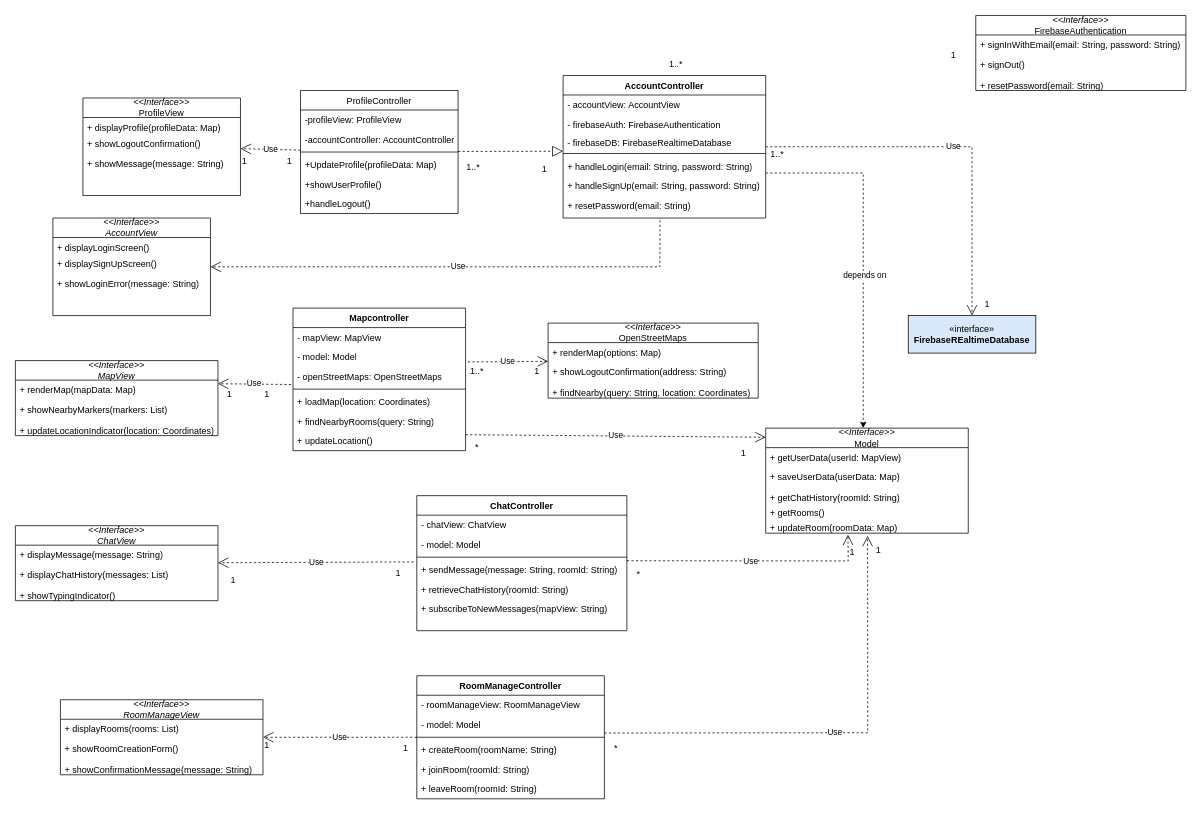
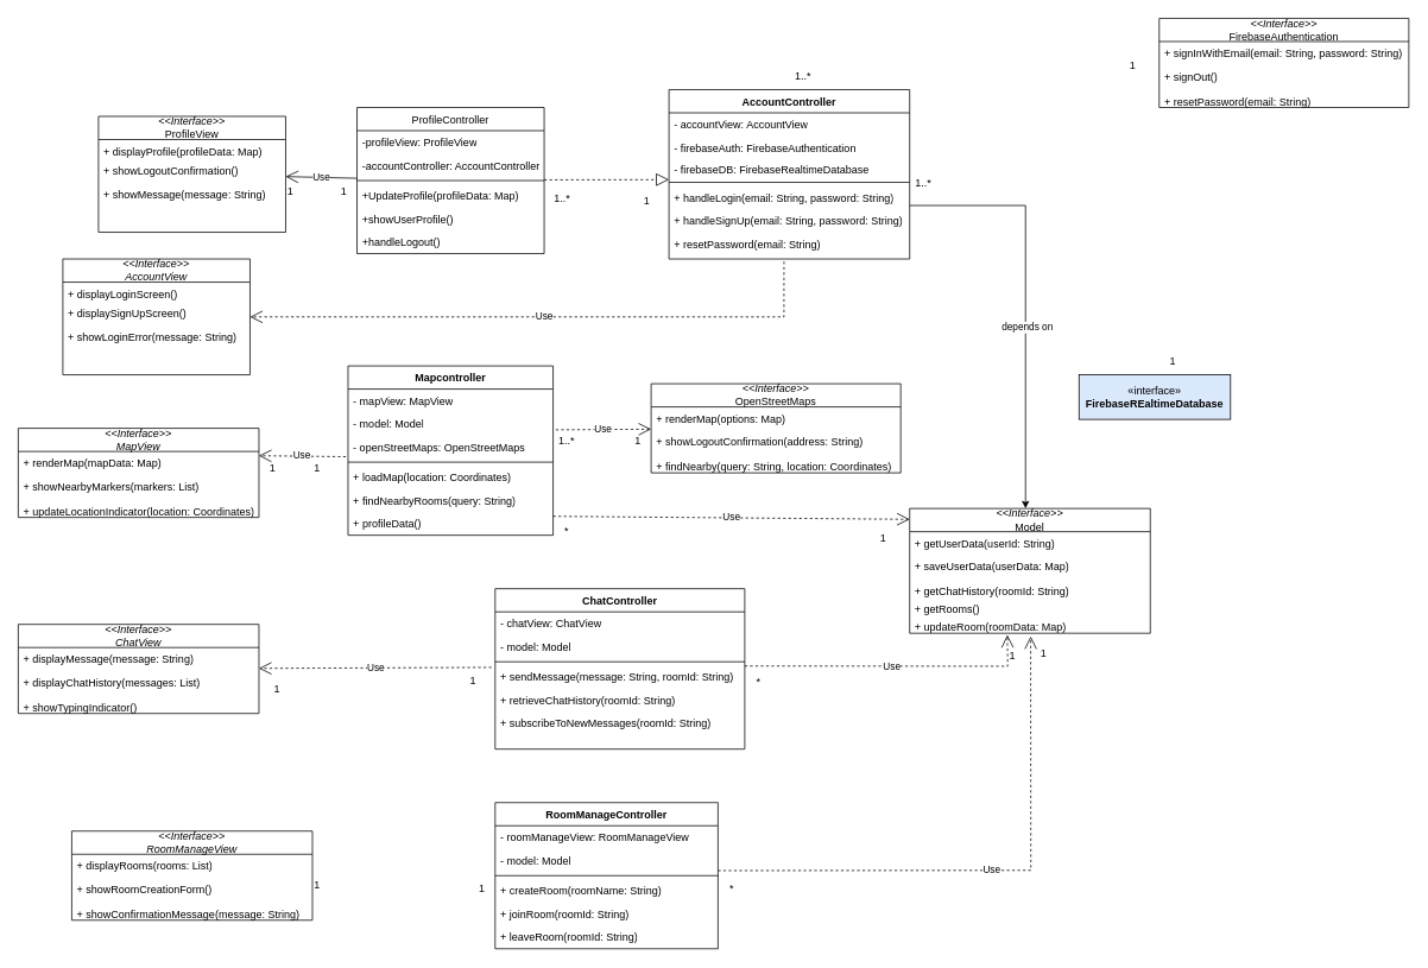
- <mxCell id="98" value="Use" style="endArrow=open;endSize=12;dashed=1;html=1;rounded=0;" edge="1" parent="1" source="12" target="4"><mxGeometry width="160" relative="1" as="geometry"><mxPoint x="1040" y="190" as="sourcePoint" /><mxPoint x="1320" y="190" as="targetPoint" /><Array as="points"><mxPoint x="1295" y="195" /></Array></mxGeometry></mxCell>
- <mxCell id="104" value="Use" style="endArrow=open;endSize=12;dashed=1;html=1;rounded=0;" edge="1" parent="1" source="5" target="42"><mxGeometry width="160" relative="1" as="geometry"><mxPoint x="260" y="180" as="sourcePoint" /><mxPoint x="420" y="180" as="targetPoint" /></mxGeometry></mxCell>
+ <mxCell id="104" value="Use" style="endArrow=open;endSize=12;dashed=0;html=1;rounded=0;" edge="1" parent="1" source="5" target="42"><mxGeometry width="160" relative="1" as="geometry"><mxPoint x="260" y="180" as="sourcePoint" /><mxPoint x="420" y="180" as="targetPoint" /></mxGeometry></mxCell>
- <mxCell id="2" style="edgeStyle=orthogonalEdgeStyle;rounded=0;orthogonalLoop=1;jettySize=auto;html=1;dashed=1;" parent="1" source="12" target="62" edge="1"><mxGeometry relative="1" as="geometry"><mxPoint x="740" y="225" as="sourcePoint" /><mxPoint x="1130" y="540" as="targetPoint" /><Array as="points"><mxPoint x="1150" y="230" /></Array></mxGeometry></mxCell>
+ <mxCell id="2" style="edgeStyle=orthogonalEdgeStyle;rounded=0;orthogonalLoop=1;jettySize=auto;html=1;" parent="1" source="12" target="62" edge="1"><mxGeometry relative="1" as="geometry"><mxPoint x="740" y="225" as="sourcePoint" /><mxPoint x="1130" y="540" as="targetPoint" /><Array as="points"><mxPoint x="1150" y="230" /></Array></mxGeometry></mxCell>
- <mxCell id="27" value="&lt;span class=&quot;selected&quot;&gt;+ updateLocation()&lt;/span&gt;" style="text;strokeColor=none;fillColor=none;align=left;verticalAlign=top;spacingLeft=4;spacingRight=4;overflow=hidden;rotatable=0;points=[[0,0.5],[1,0.5]];portConstraint=eastwest;whiteSpace=wrap;html=1;" parent="20" vertex="1"><mxGeometry y="164" width="230" height="26" as="geometry" /></mxCell>
+ <mxCell id="27" value="&lt;span class=&quot;selected&quot;&gt;+ profileData()&lt;/span&gt;" style="text;strokeColor=none;fillColor=none;align=left;verticalAlign=top;spacingLeft=4;spacingRight=4;overflow=hidden;rotatable=0;points=[[0,0.5],[1,0.5]];portConstraint=eastwest;whiteSpace=wrap;html=1;" parent="20" vertex="1"><mxGeometry y="164" width="230" height="26" as="geometry" /></mxCell>
- <mxCell id="63" value="&lt;span class=&quot;selected&quot;&gt;+ getUserData(userId: MapView)&lt;/span&gt;" style="text;strokeColor=none;fillColor=none;align=left;verticalAlign=top;spacingLeft=4;spacingRight=4;overflow=hidden;rotatable=0;points=[[0,0.5],[1,0.5]];portConstraint=eastwest;whiteSpace=wrap;html=1;" parent="62" vertex="1"><mxGeometry y="26" width="270" height="26" as="geometry" /></mxCell>
+ <mxCell id="63" value="&lt;span class=&quot;selected&quot;&gt;+ getUserData(userId: String)&lt;/span&gt;" style="text;strokeColor=none;fillColor=none;align=left;verticalAlign=top;spacingLeft=4;spacingRight=4;overflow=hidden;rotatable=0;points=[[0,0.5],[1,0.5]];portConstraint=eastwest;whiteSpace=wrap;html=1;" parent="62" vertex="1"><mxGeometry y="26" width="270" height="26" as="geometry" /></mxCell>
- <mxCell id="34" value="&lt;span class=&quot;selected&quot;&gt;+ subscribeToNewMessages(mapView: String)&lt;/span&gt;" style="text;strokeColor=none;fillColor=none;align=left;verticalAlign=top;spacingLeft=4;spacingRight=4;overflow=hidden;rotatable=0;points=[[0,0.5],[1,0.5]];portConstraint=eastwest;whiteSpace=wrap;html=1;" parent="28" vertex="1"><mxGeometry y="138" width="280" height="42" as="geometry" /></mxCell>
+ <mxCell id="34" value="&lt;span class=&quot;selected&quot;&gt;+ subscribeToNewMessages(roomId: String)&lt;/span&gt;" style="text;strokeColor=none;fillColor=none;align=left;verticalAlign=top;spacingLeft=4;spacingRight=4;overflow=hidden;rotatable=0;points=[[0,0.5],[1,0.5]];portConstraint=eastwest;whiteSpace=wrap;html=1;" parent="28" vertex="1"><mxGeometry y="138" width="280" height="42" as="geometry" /></mxCell>
- <mxCell id="108" value="Use" style="endArrow=open;endSize=12;dashed=1;html=1;rounded=0;" edge="1" parent="1" source="35" target="58"><mxGeometry width="160" relative="1" as="geometry"><mxPoint x="550" y="980" as="sourcePoint" /><mxPoint x="350" y="980" as="targetPoint" /></mxGeometry></mxCell>
